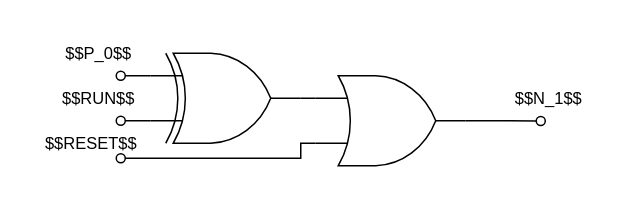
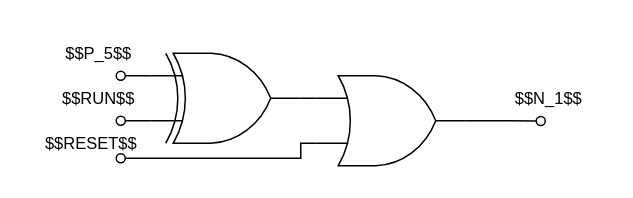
- <mxCell id="9" value="$$P_0$$" style="text;html=1;align=center;verticalAlign=middle;resizable=0;points=[];autosize=1;strokeColor=none;fillColor=none;fontSize=11;fontFamily=Helvetica;fontColor=default;" vertex="1" parent="1"><mxGeometry x="30" y="20" width="70" height="30" as="geometry" /></mxCell>
+ <mxCell id="9" value="$$P_5$$" style="text;html=1;align=center;verticalAlign=middle;resizable=0;points=[];autosize=1;strokeColor=none;fillColor=none;fontSize=11;fontFamily=Helvetica;fontColor=default;" vertex="1" parent="1"><mxGeometry x="30" y="20" width="70" height="30" as="geometry" /></mxCell>
